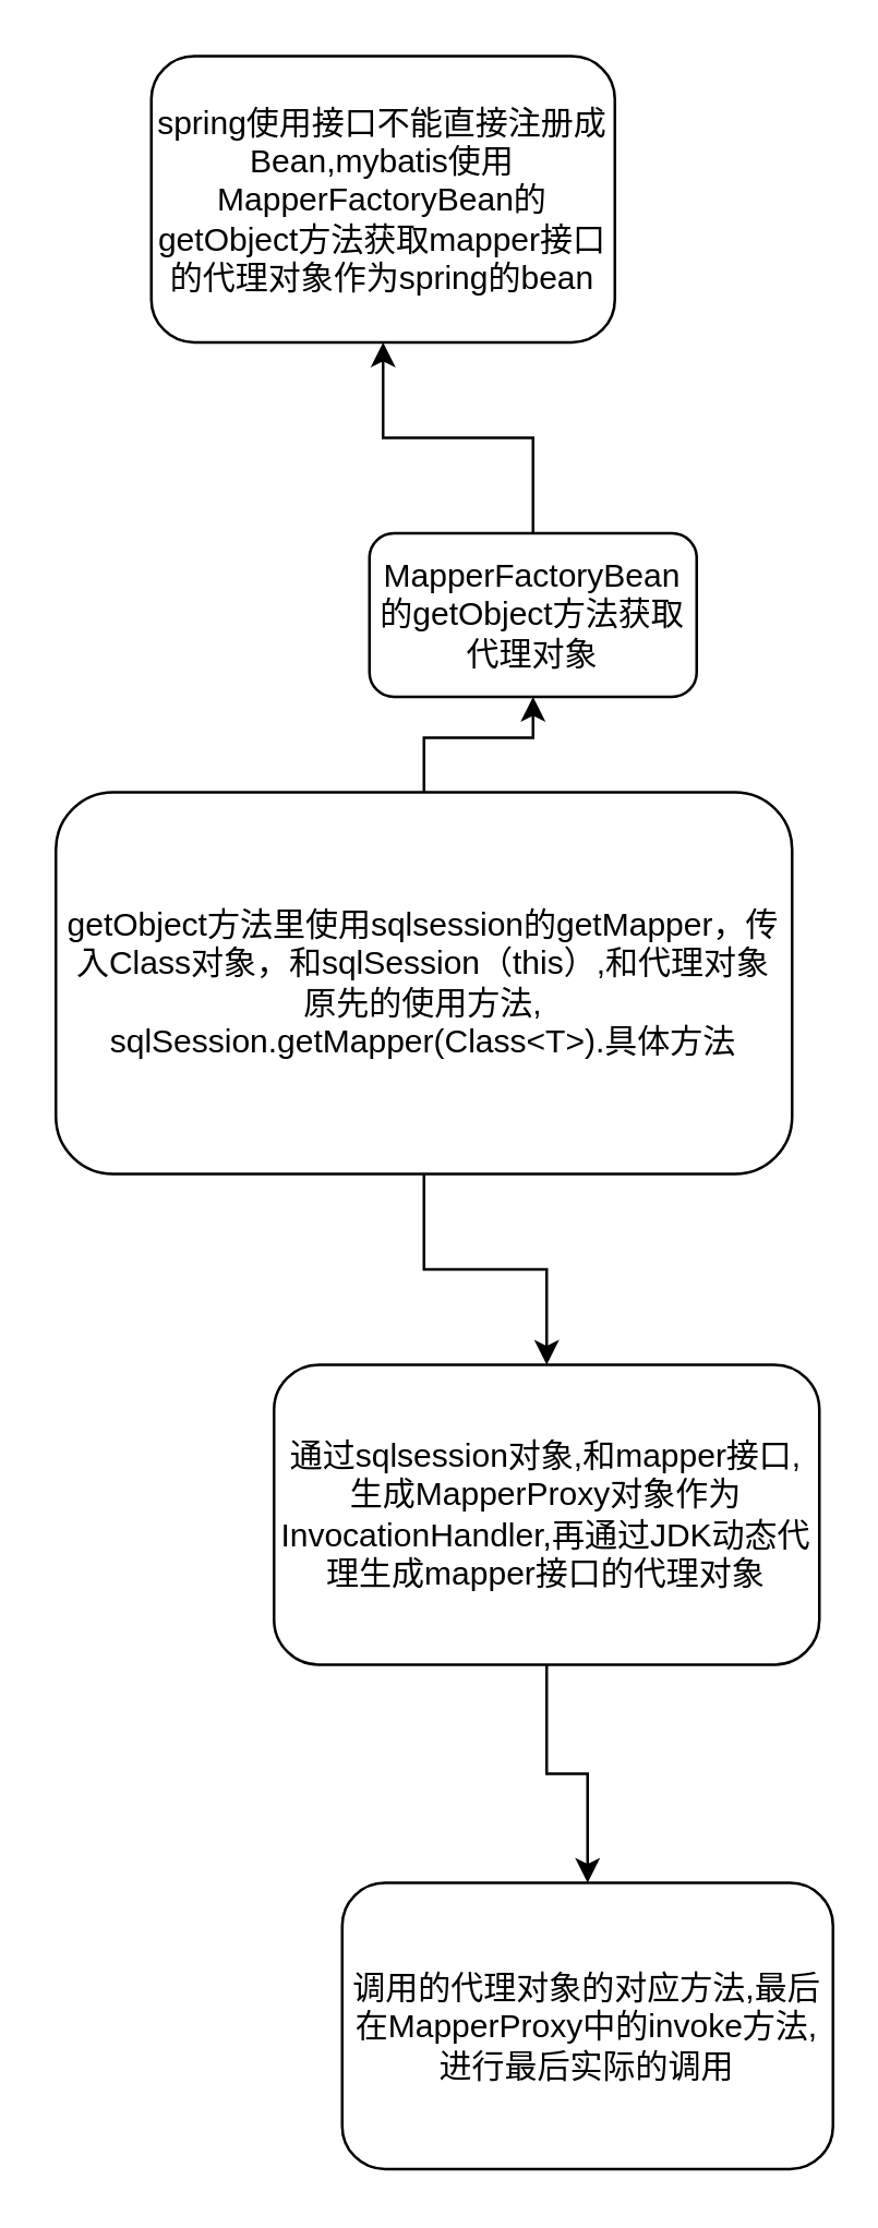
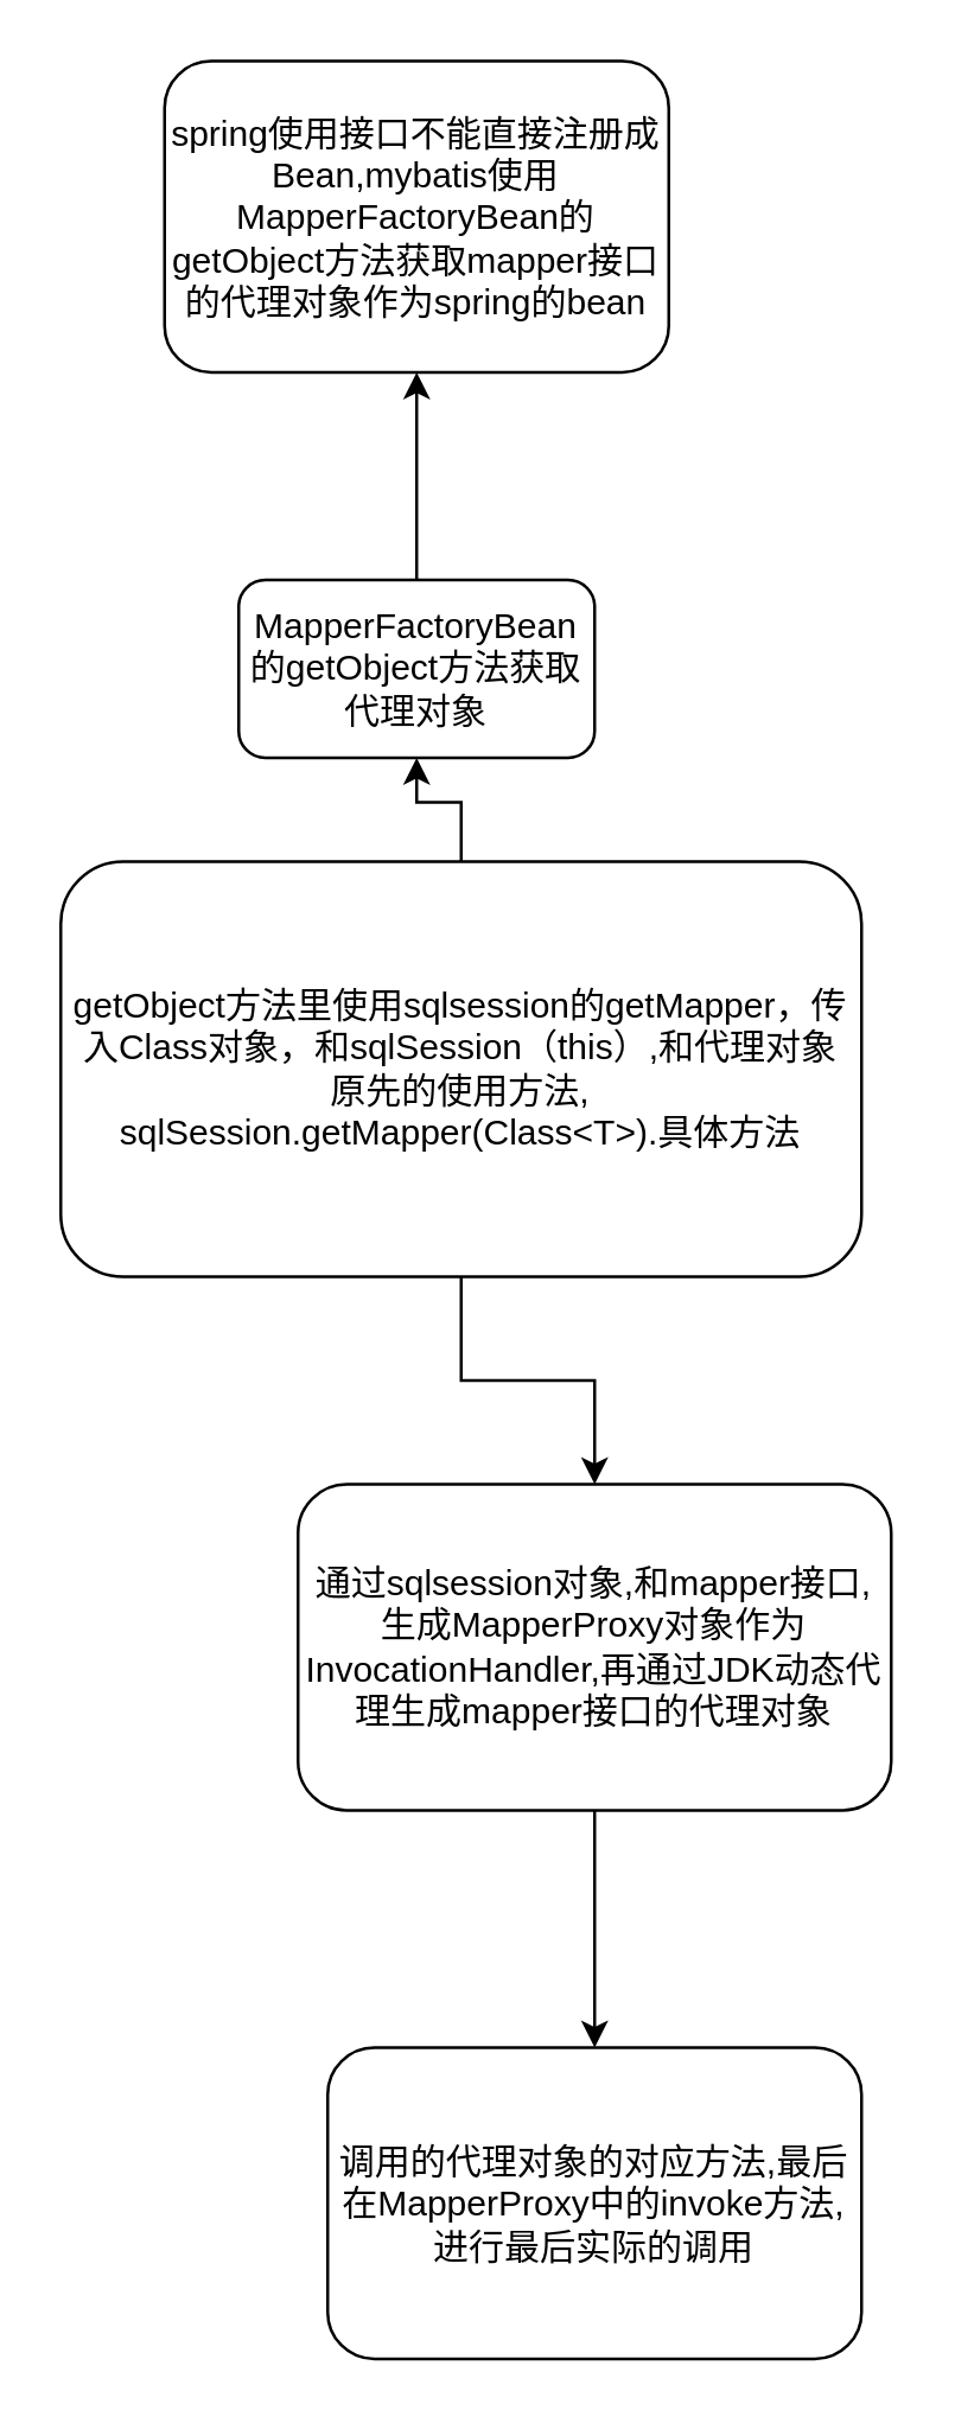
- <mxCell id="9" value="MapperFactoryBean的getObject方法获取代理对象" style="rounded=1;whiteSpace=wrap;html=1;glass=0;strokeWidth=1;shadow=0;" vertex="1" parent="1"><mxGeometry x="135" y="195" width="120" height="60" as="geometry" /></mxCell>
+ <mxCell id="9" value="MapperFactoryBean的getObject方法获取代理对象" style="rounded=1;whiteSpace=wrap;html=1;glass=0;strokeWidth=1;shadow=0;" vertex="1" parent="1"><mxGeometry x="80" y="195" width="120" height="60" as="geometry" /></mxCell>
- <mxCell id="7" value="调用的代理对象的对应方法,最后在MapperProxy中的invoke方法,进行最后实际的调用" style="rounded=1;whiteSpace=wrap;html=1;glass=0;strokeWidth=1;shadow=0;" vertex="1" parent="1"><mxGeometry x="125" y="690" width="180" height="105" as="geometry" /></mxCell>
+ <mxCell id="7" value="调用的代理对象的对应方法,最后在MapperProxy中的invoke方法,进行最后实际的调用" style="rounded=1;whiteSpace=wrap;html=1;glass=0;strokeWidth=1;shadow=0;" vertex="1" parent="1"><mxGeometry x="110" y="690" width="180" height="105" as="geometry" /></mxCell>
